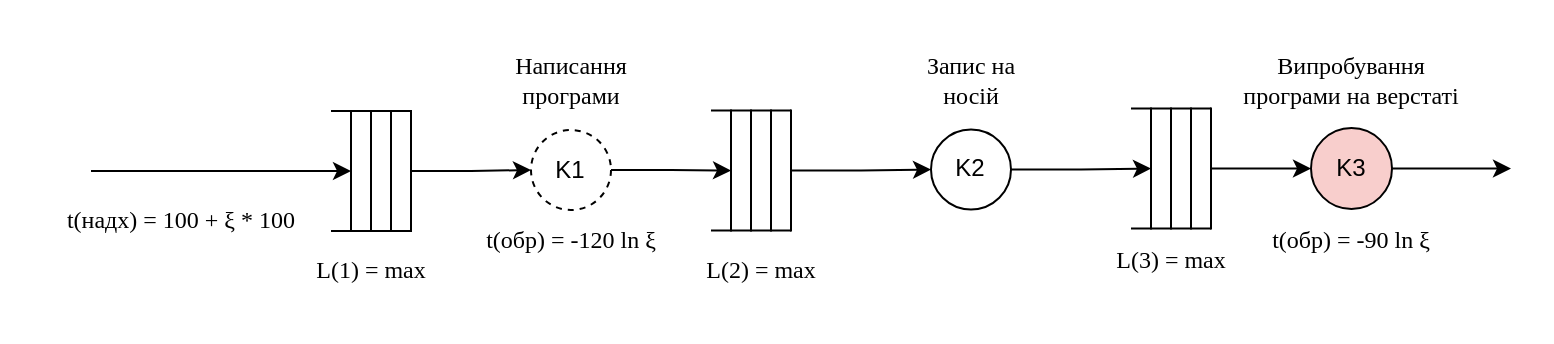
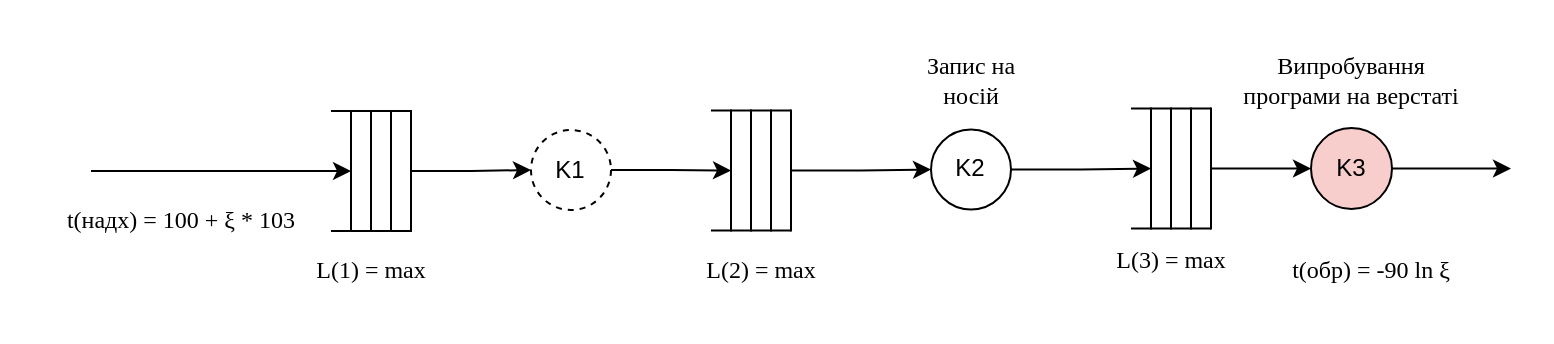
- <mxCell id="30" value="Написання &lt;br&gt;програми" style="text;html=1;align=center;verticalAlign=middle;resizable=0;points=[];autosize=1;strokeColor=none;fillColor=none;fontFamily=Times New Roman;" vertex="1" parent="1"><mxGeometry x="245" y="20" width="80" height="40" as="geometry" /></mxCell>
- <mxCell id="24" value="&lt;font face=&quot;Times New Roman&quot;&gt;t(надх) = 100 +&amp;nbsp;ξ * 100&lt;/font&gt;" style="text;html=1;align=center;verticalAlign=middle;resizable=0;points=[];autosize=1;strokeColor=none;fillColor=none;" vertex="1" parent="1"><mxGeometry x="20" y="95" width="140" height="30" as="geometry" /></mxCell>
+ <mxCell id="24" value="&lt;font face=&quot;Times New Roman&quot;&gt;t(надх) = 100 +&amp;nbsp;ξ * 103&lt;/font&gt;" style="text;html=1;align=center;verticalAlign=middle;resizable=0;points=[];autosize=1;strokeColor=none;fillColor=none;" vertex="1" parent="1"><mxGeometry x="20" y="95" width="140" height="30" as="geometry" /></mxCell>
- <mxCell id="26" value="t(обр) = -120 ln ξ" style="text;html=1;align=center;verticalAlign=middle;resizable=0;points=[];autosize=1;strokeColor=none;fillColor=none;fontFamily=Times New Roman;" vertex="1" parent="1"><mxGeometry x="230" y="104.5" width="110" height="30" as="geometry" /></mxCell>
- <mxCell id="29" value="t(обр) = -90 ln ξ" style="text;html=1;align=center;verticalAlign=middle;resizable=0;points=[];autosize=1;strokeColor=none;fillColor=none;fontFamily=Times New Roman;" vertex="1" parent="1"><mxGeometry x="625.25" y="104.5" width="100" height="30" as="geometry" /></mxCell>
+ <mxCell id="29" value="t(обр) = -90 ln ξ" style="text;html=1;align=center;verticalAlign=middle;resizable=0;points=[];autosize=1;strokeColor=none;fillColor=none;fontFamily=Times New Roman;" vertex="1" parent="1"><mxGeometry x="635.25" y="119.5" width="100" height="30" as="geometry" /></mxCell>
